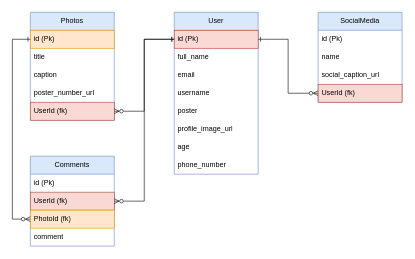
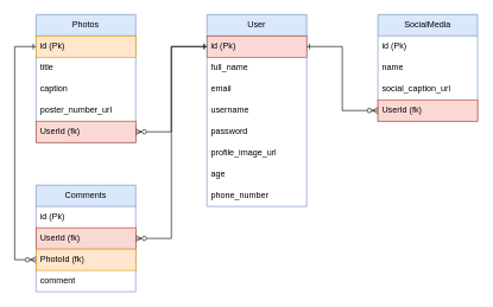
- <mxCell id="7" value="poster" style="text;strokeColor=none;fillColor=none;align=left;verticalAlign=middle;spacingLeft=4;spacingRight=4;overflow=hidden;points=[[0,0.5],[1,0.5]];portConstraint=eastwest;rotatable=0;whiteSpace=wrap;html=1;" parent="2" vertex="1"><mxGeometry y="150" width="140" height="30" as="geometry" /></mxCell>
+ <mxCell id="7" value="password" style="text;strokeColor=none;fillColor=none;align=left;verticalAlign=middle;spacingLeft=4;spacingRight=4;overflow=hidden;points=[[0,0.5],[1,0.5]];portConstraint=eastwest;rotatable=0;whiteSpace=wrap;html=1;" parent="2" vertex="1"><mxGeometry y="150" width="140" height="30" as="geometry" /></mxCell>
